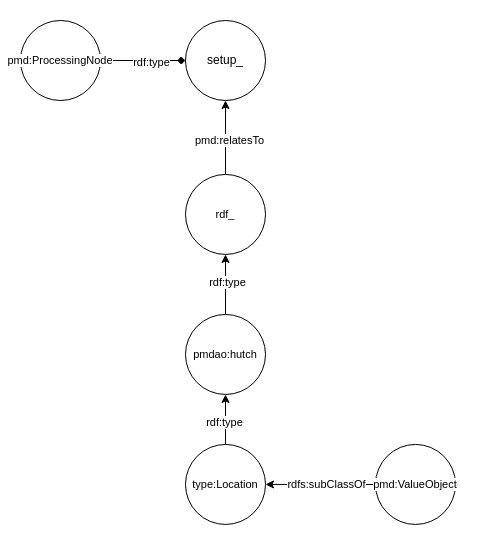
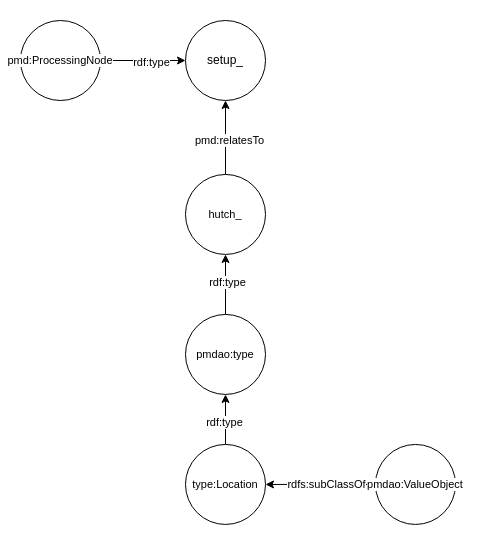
- <mxCell id="15" value="" style="edgeStyle=orthogonalEdgeStyle;rounded=0;orthogonalLoop=1;jettySize=auto;html=1;endArrow=diamond;" edge="1" parent="1" source="17" target="2"><mxGeometry relative="1" as="geometry" /></mxCell>
+ <mxCell id="15" value="" style="edgeStyle=orthogonalEdgeStyle;rounded=0;orthogonalLoop=1;jettySize=auto;html=1;" edge="1" parent="1" source="17" target="2"><mxGeometry relative="1" as="geometry" /></mxCell>
- <mxCell id="5" value="rdf_" style="ellipse;whiteSpace=wrap;html=1;aspect=fixed;fontFamily=Helvetica;fontSize=11;fontColor=default;labelBackgroundColor=default;" vertex="1" parent="1"><mxGeometry x="185" y="173.95" width="80" height="80" as="geometry" /></mxCell>
+ <mxCell id="5" value="hutch_" style="ellipse;whiteSpace=wrap;html=1;aspect=fixed;fontFamily=Helvetica;fontSize=11;fontColor=default;labelBackgroundColor=default;" vertex="1" parent="1"><mxGeometry x="185" y="173.95" width="80" height="80" as="geometry" /></mxCell>
- <mxCell id="11" value="pmdao:hutch" style="ellipse;whiteSpace=wrap;html=1;aspect=fixed;fontFamily=Helvetica;fontSize=11;fontColor=default;labelBackgroundColor=default;" vertex="1" parent="1"><mxGeometry x="185" y="313.95" width="80" height="80" as="geometry" /></mxCell>
+ <mxCell id="11" value="pmdao:type" style="ellipse;whiteSpace=wrap;html=1;aspect=fixed;fontFamily=Helvetica;fontSize=11;fontColor=default;labelBackgroundColor=default;" vertex="1" parent="1"><mxGeometry x="185" y="313.95" width="80" height="80" as="geometry" /></mxCell>
- <mxCell id="8" value="pmd:ValueObject" style="ellipse;whiteSpace=wrap;html=1;aspect=fixed;fontFamily=Helvetica;fontSize=11;fontColor=default;labelBackgroundColor=default;" vertex="1" parent="1"><mxGeometry x="375" y="443.95" width="80" height="80" as="geometry" /></mxCell>
+ <mxCell id="8" value="pmdao:ValueObject" style="ellipse;whiteSpace=wrap;html=1;aspect=fixed;fontFamily=Helvetica;fontSize=11;fontColor=default;labelBackgroundColor=default;" vertex="1" parent="1"><mxGeometry x="375" y="443.95" width="80" height="80" as="geometry" /></mxCell>
